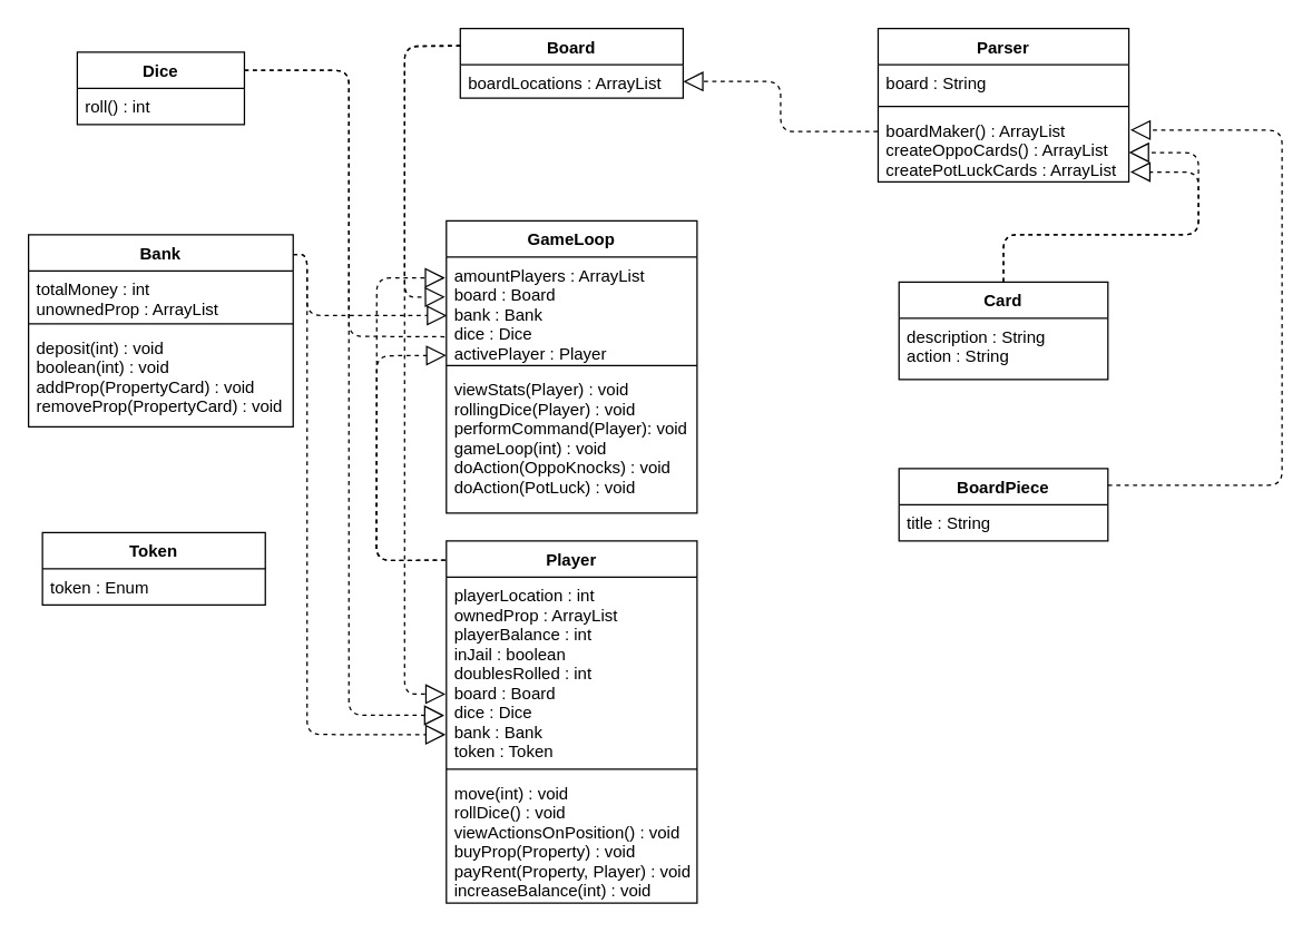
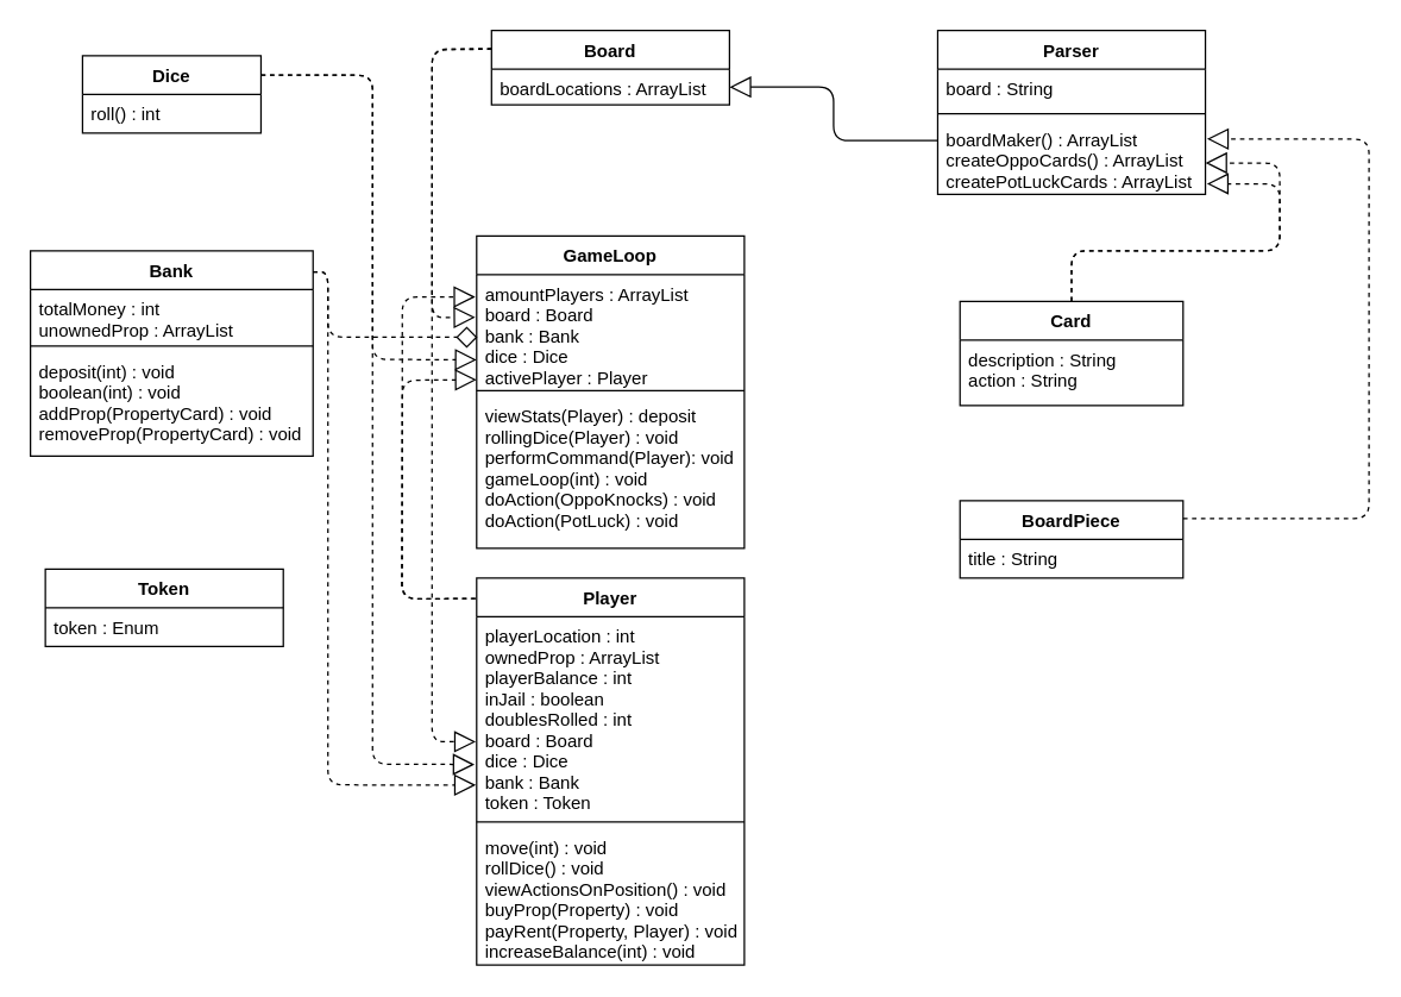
- <mxCell id="32" value="" style="endArrow=block;html=1;endFill=0;endSize=12;dashed=1;entryX=1;entryY=0.5;entryDx=0;entryDy=0;exitX=-0.002;exitY=0.28;exitDx=0;exitDy=0;exitPerimeter=0;" parent="1" source="5" target="7" edge="1"><mxGeometry width="50" height="50" relative="1" as="geometry"><mxPoint x="570" y="558" as="sourcePoint" /><mxPoint x="570" y="438" as="targetPoint" /><Array as="points"><mxPoint x="560" y="94" /><mxPoint x="560" y="58" /></Array></mxGeometry></mxCell>
+ <mxCell id="32" value="" style="endArrow=block;html=1;endFill=0;endSize=12;dashed=0;entryX=1;entryY=0.5;entryDx=0;entryDy=0;exitX=-0.002;exitY=0.28;exitDx=0;exitDy=0;exitPerimeter=0;" parent="1" source="5" target="7" edge="1"><mxGeometry width="50" height="50" relative="1" as="geometry"><mxPoint x="570" y="558" as="sourcePoint" /><mxPoint x="570" y="438" as="targetPoint" /><Array as="points"><mxPoint x="560" y="94" /><mxPoint x="560" y="58" /></Array></mxGeometry></mxCell>
- <mxCell id="36" value="" style="endArrow=block;html=1;endFill=0;endSize=12;dashed=1;exitX=1;exitY=0.104;exitDx=0;exitDy=0;exitPerimeter=0;entryX=0.003;entryY=0.569;entryDx=0;entryDy=0;entryPerimeter=0;" parent="1" source="17" target="10" edge="1"><mxGeometry width="50" height="50" relative="1" as="geometry"><mxPoint x="570" y="332" as="sourcePoint" /><mxPoint x="570" y="212" as="targetPoint" /><Array as="points"><mxPoint x="220" y="182" /><mxPoint x="220" y="226" /></Array></mxGeometry></mxCell>
+ <mxCell id="36" value="" style="endArrow=diamond;html=1;endFill=0;endSize=12;dashed=1;exitX=1;exitY=0.104;exitDx=0;exitDy=0;exitPerimeter=0;entryX=0.003;entryY=0.569;entryDx=0;entryDy=0;entryPerimeter=0;" parent="1" source="17" target="10" edge="1"><mxGeometry width="50" height="50" relative="1" as="geometry"><mxPoint x="570" y="332" as="sourcePoint" /><mxPoint x="570" y="212" as="targetPoint" /><Array as="points"><mxPoint x="220" y="182" /><mxPoint x="220" y="226" /></Array></mxGeometry></mxCell>
- <mxCell id="37" value="" style="endArrow=none;html=1;endFill=0;endSize=12;dashed=1;exitX=1;exitY=0.25;exitDx=0;exitDy=0;entryX=0;entryY=0.775;entryDx=0;entryDy=0;entryPerimeter=0;" parent="1" source="21" target="10" edge="1"><mxGeometry width="50" height="50" relative="1" as="geometry"><mxPoint x="570" y="332" as="sourcePoint" /><mxPoint x="570" y="212" as="targetPoint" /><Array as="points"><mxPoint x="250" y="50" /><mxPoint x="250" y="241" /></Array></mxGeometry></mxCell>
+ <mxCell id="37" value="" style="endArrow=block;html=1;endFill=0;endSize=12;dashed=1;exitX=1;exitY=0.25;exitDx=0;exitDy=0;entryX=0;entryY=0.775;entryDx=0;entryDy=0;entryPerimeter=0;" parent="1" source="21" target="10" edge="1"><mxGeometry width="50" height="50" relative="1" as="geometry"><mxPoint x="570" y="332" as="sourcePoint" /><mxPoint x="570" y="212" as="targetPoint" /><Array as="points"><mxPoint x="250" y="50" /><mxPoint x="250" y="241" /></Array></mxGeometry></mxCell>
- <mxCell id="12" value="viewStats(Player) : void&#10;rollingDice(Player) : void&#10;performCommand(Player): void&#10;gameLoop(int) : void&#10;doAction(OppoKnocks) : void&#10;doAction(PotLuck) : void" style="text;strokeColor=none;fillColor=none;align=left;verticalAlign=top;spacingLeft=4;spacingRight=4;overflow=hidden;rotatable=0;points=[[0,0.5],[1,0.5]];portConstraint=eastwest;" parent="9" vertex="1"><mxGeometry y="108" width="180" height="102" as="geometry" /></mxCell>
+ <mxCell id="12" value="viewStats(Player) : deposit&#10;rollingDice(Player) : void&#10;performCommand(Player): void&#10;gameLoop(int) : void&#10;doAction(OppoKnocks) : void&#10;doAction(PotLuck) : void" style="text;strokeColor=none;fillColor=none;align=left;verticalAlign=top;spacingLeft=4;spacingRight=4;overflow=hidden;rotatable=0;points=[[0,0.5],[1,0.5]];portConstraint=eastwest;" parent="9" vertex="1"><mxGeometry y="108" width="180" height="102" as="geometry" /></mxCell>
